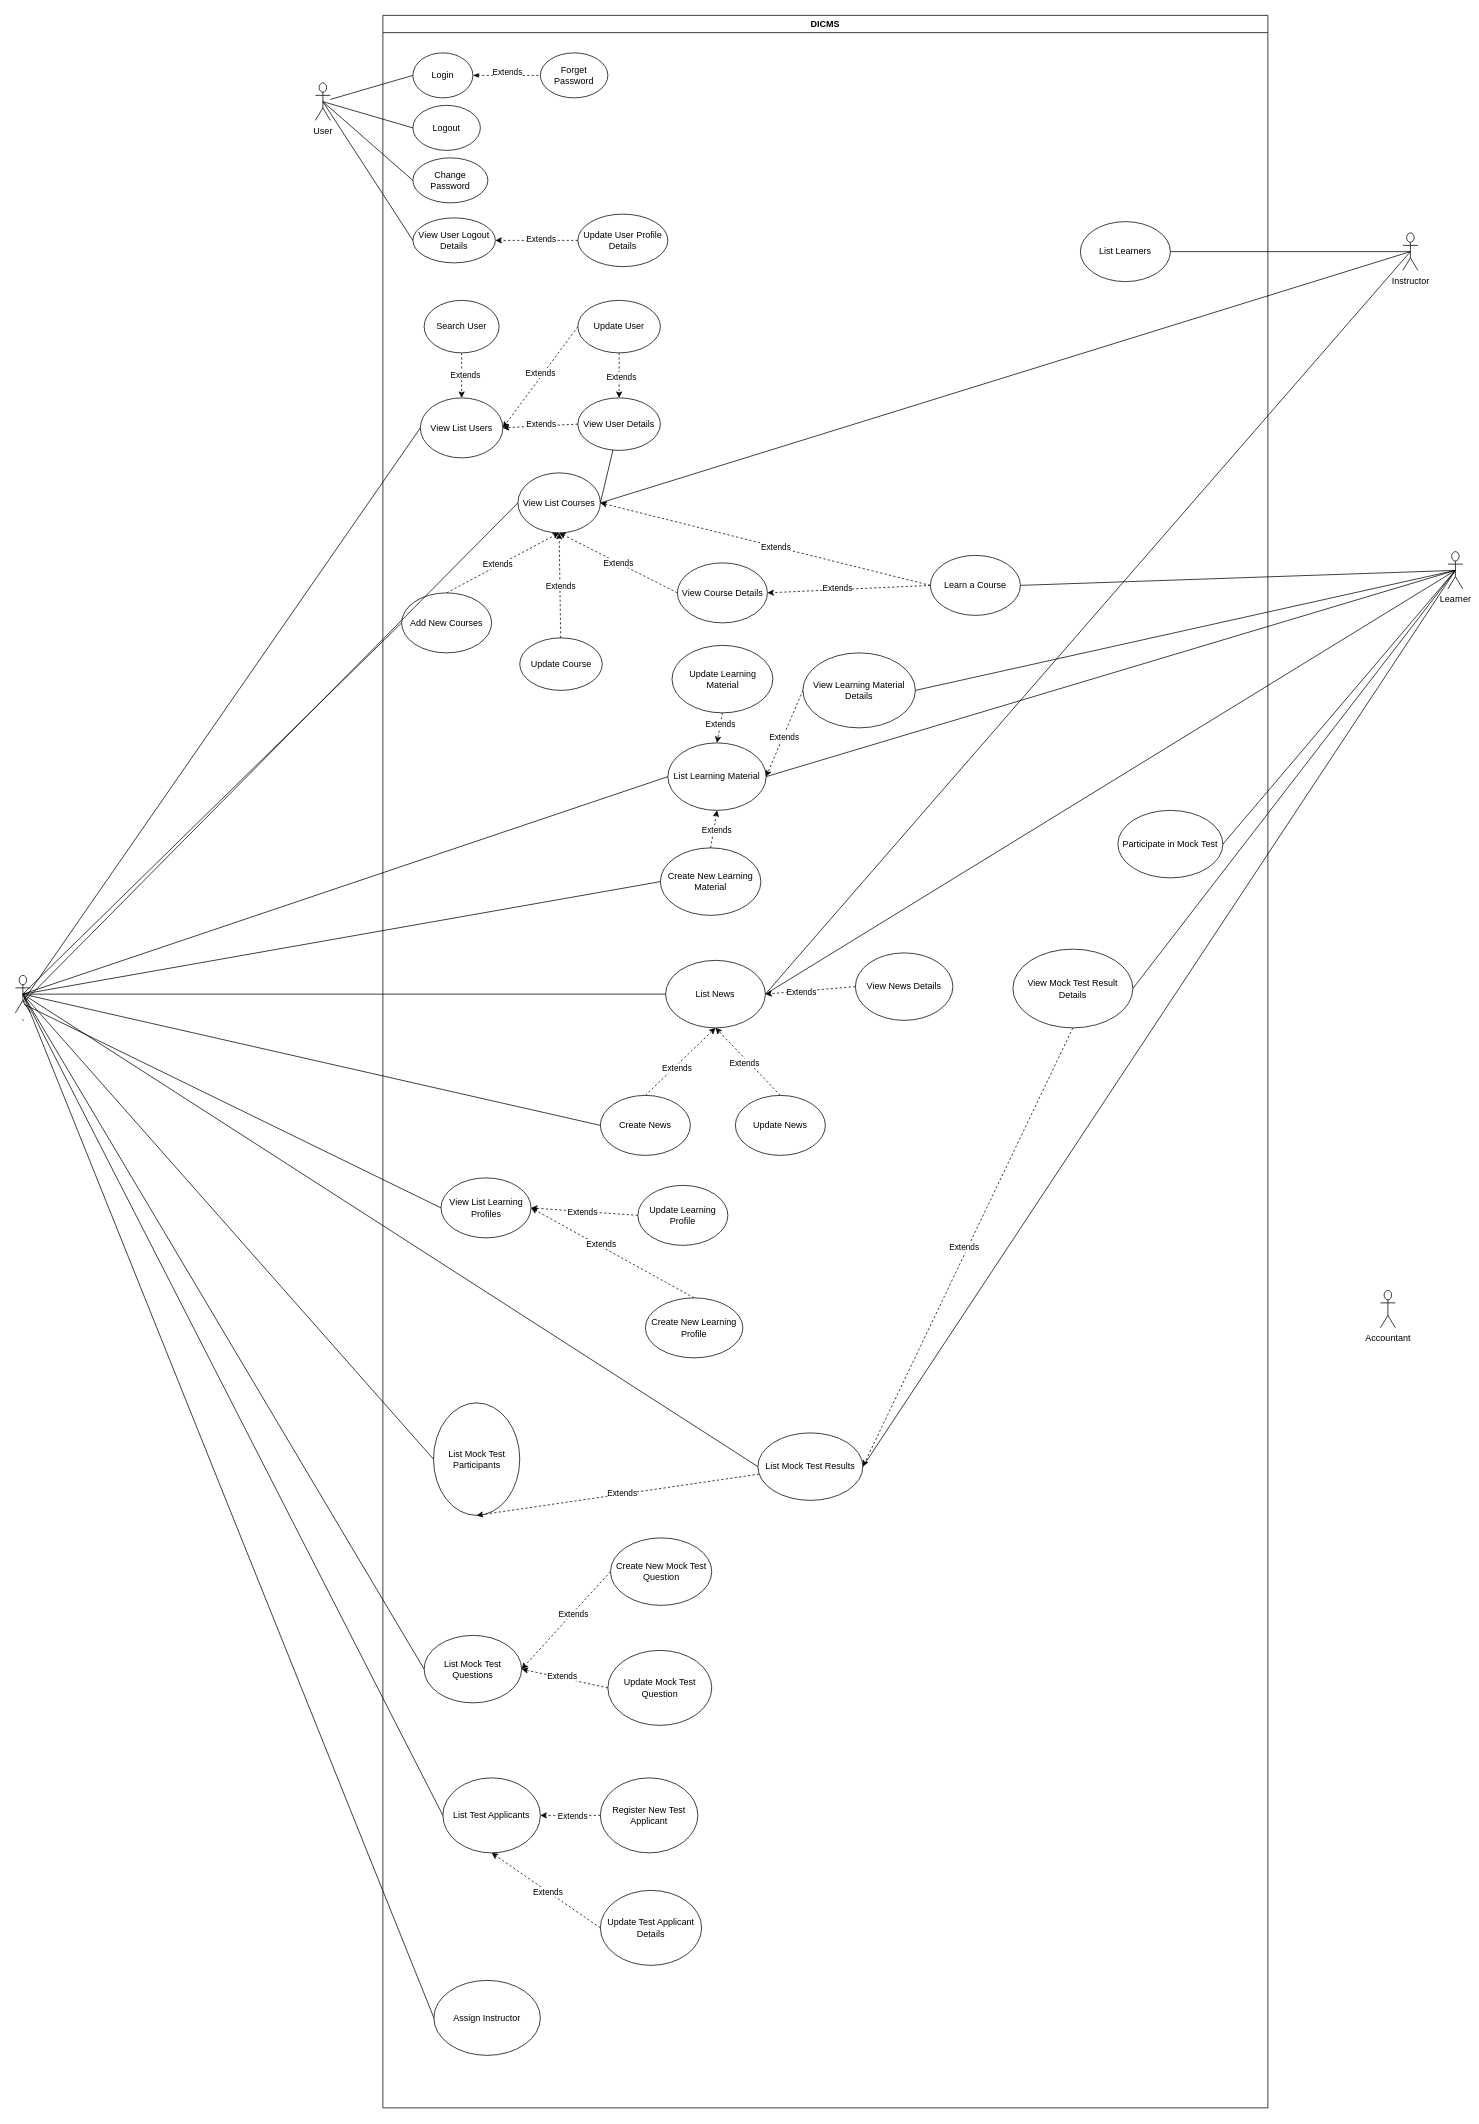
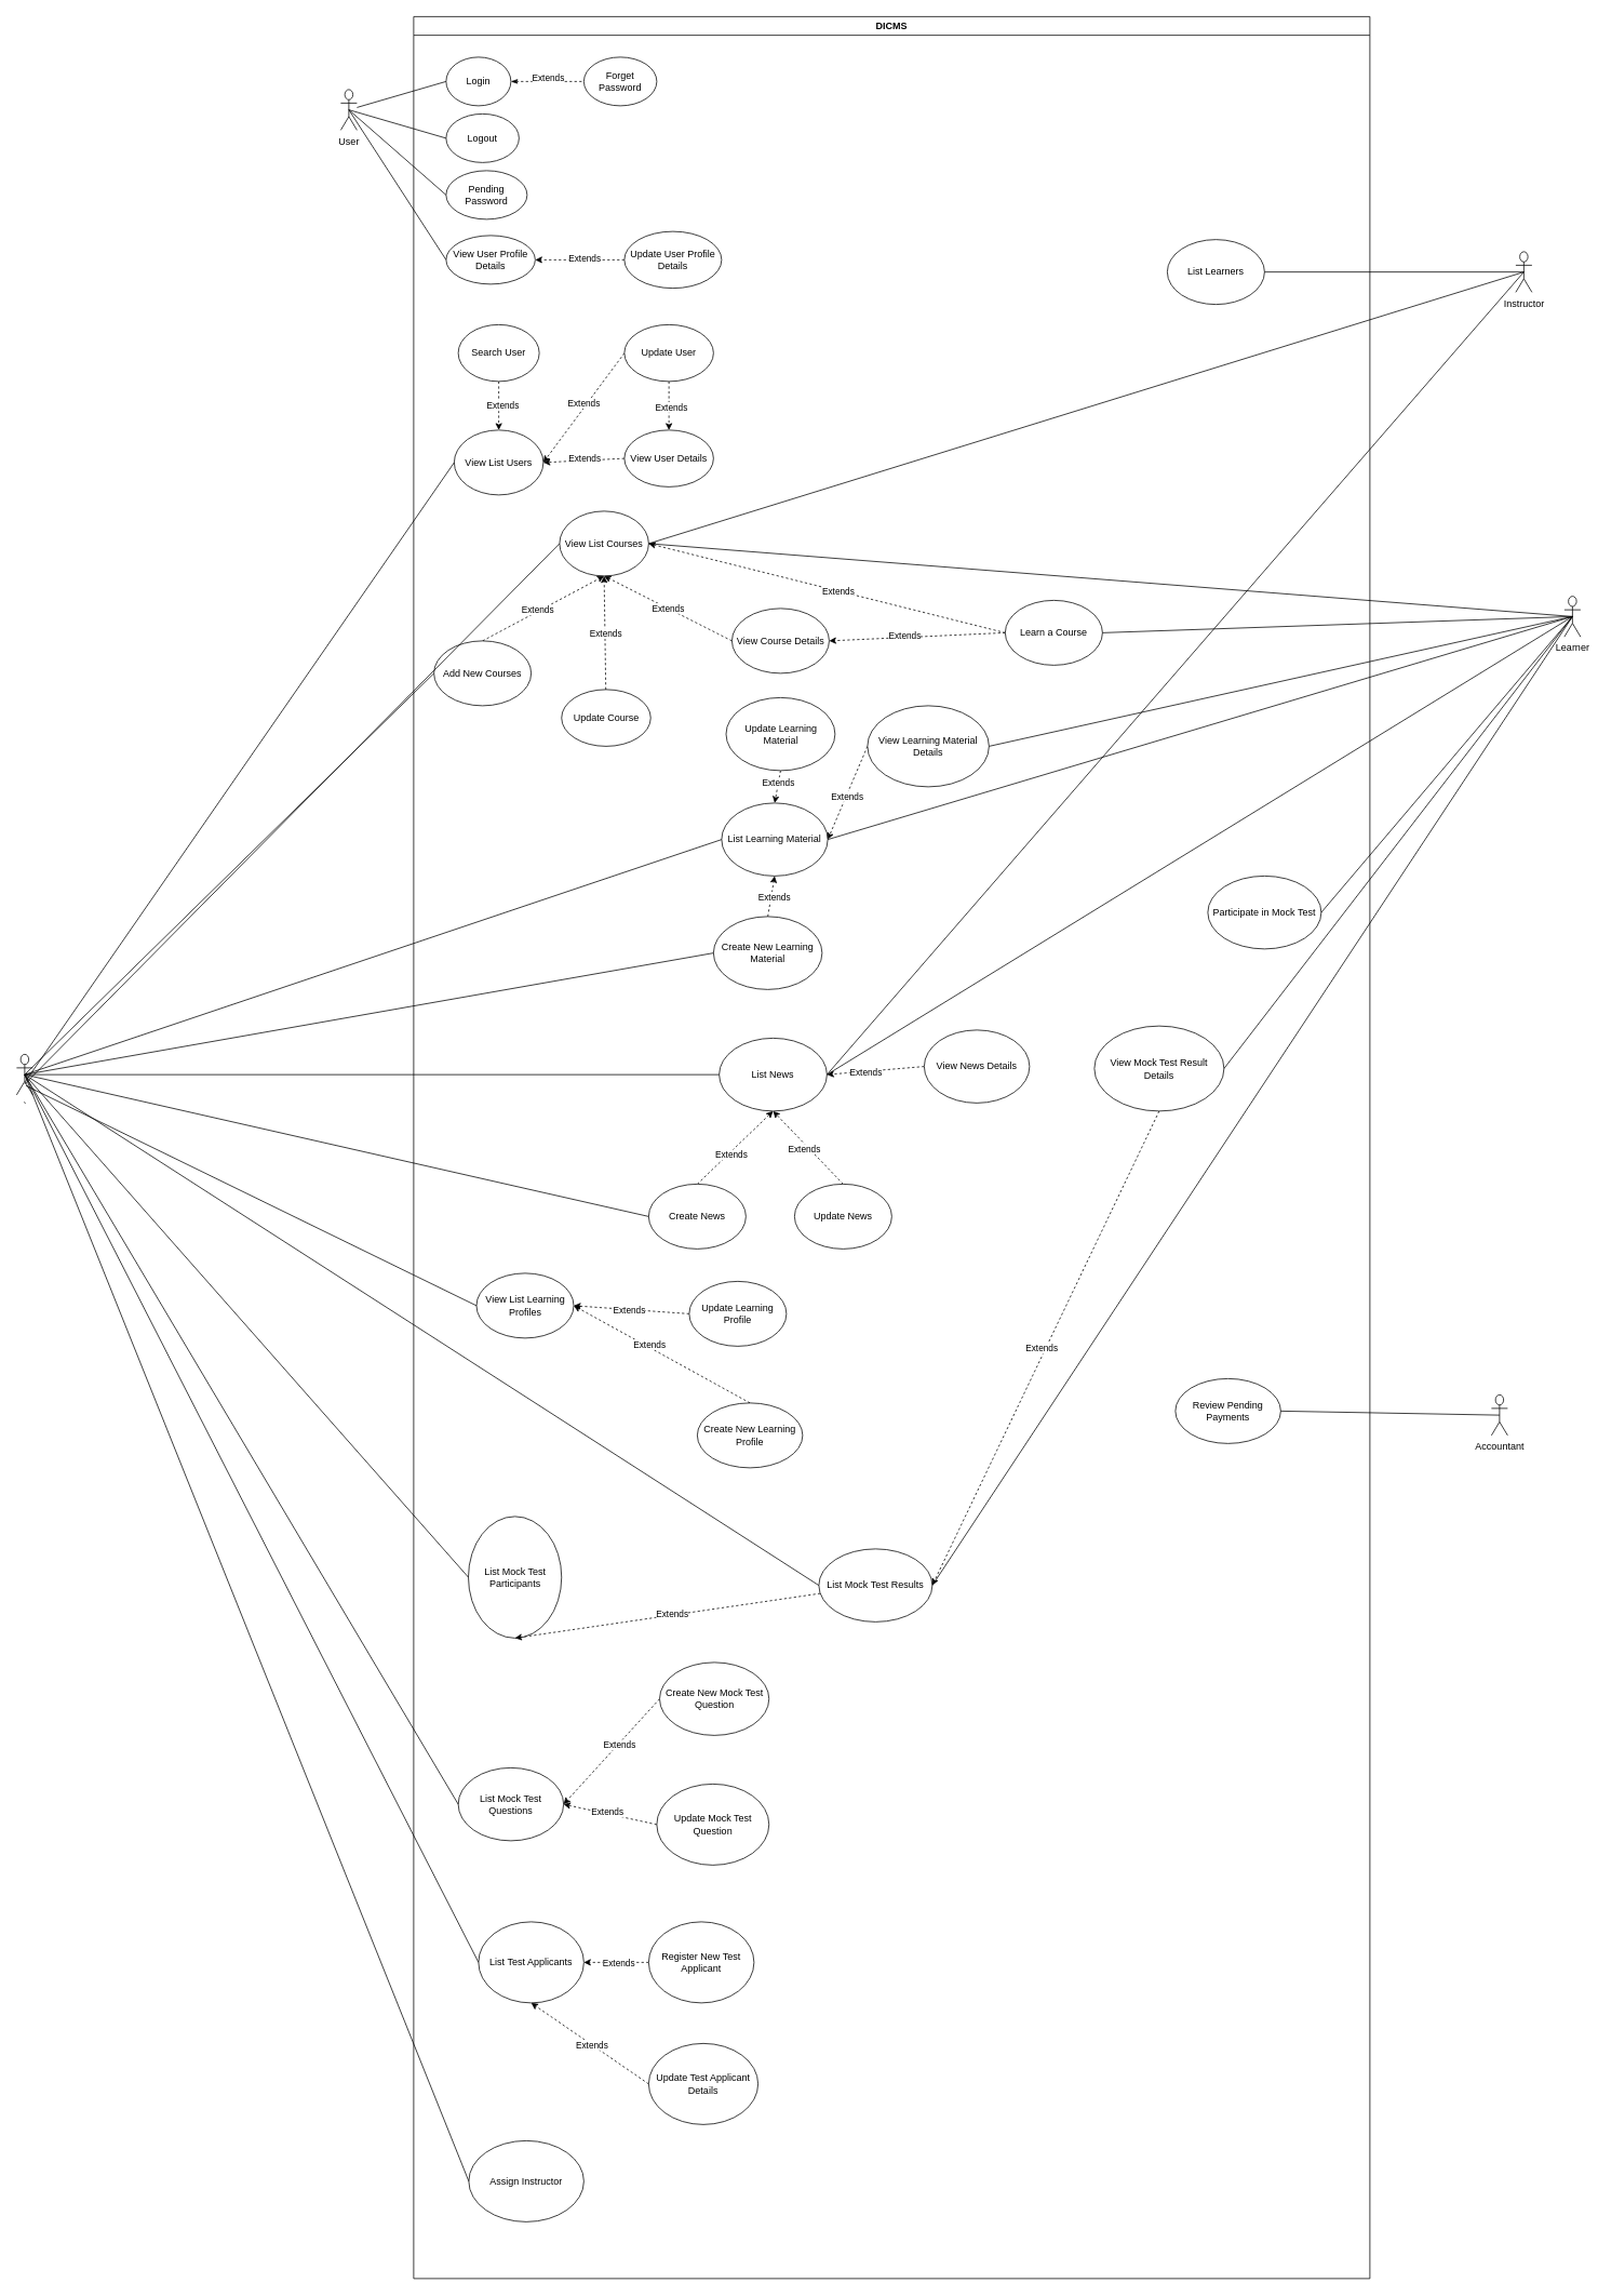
- <mxCell id="8" value="Change Password" style="ellipse;whiteSpace=wrap;html=1;" parent="2" vertex="1"><mxGeometry x="40" y="190" width="100" height="60" as="geometry" /></mxCell>
+ <mxCell id="8" value="Pending Password" style="ellipse;whiteSpace=wrap;html=1;" parent="2" vertex="1"><mxGeometry x="40" y="190" width="100" height="60" as="geometry" /></mxCell>
- <mxCell id="9" value="View User Logout Details" style="ellipse;whiteSpace=wrap;html=1;" parent="2" vertex="1"><mxGeometry x="40" y="270" width="110" height="60" as="geometry" /></mxCell>
+ <mxCell id="9" value="View User Profile Details" style="ellipse;whiteSpace=wrap;html=1;" parent="2" vertex="1"><mxGeometry x="40" y="270" width="110" height="60" as="geometry" /></mxCell>
- <mxCell id="112" style="rounded=0;orthogonalLoop=1;jettySize=auto;html=1;exitX=1;exitY=0.5;exitDx=0;exitDy=0;endArrow=none;startFill=0;" edge="1" parent="1" source="25" target="24"><mxGeometry relative="1" as="geometry" /></mxCell>
+ <mxCell id="112" style="rounded=0;orthogonalLoop=1;jettySize=auto;html=1;exitX=1;exitY=0.5;exitDx=0;exitDy=0;entryX=0.5;entryY=0.5;entryDx=0;entryDy=0;entryPerimeter=0;endArrow=none;startFill=0;" edge="1" parent="1" source="25" target="111"><mxGeometry relative="1" as="geometry" /></mxCell>
+ <mxCell id="91" value="Review Pending Payments" style="ellipse;whiteSpace=wrap;html=1;" vertex="1" parent="2"><mxGeometry x="940" y="1680" width="130" height="80" as="geometry" /></mxCell>
+ <mxCell id="125" style="rounded=0;orthogonalLoop=1;jettySize=auto;html=1;exitX=1;exitY=0.5;exitDx=0;exitDy=0;entryX=0.5;entryY=0.5;entryDx=0;entryDy=0;entryPerimeter=0;endArrow=none;startFill=0;" edge="1" parent="1" source="91" target="121"><mxGeometry relative="1" as="geometry" /></mxCell>
